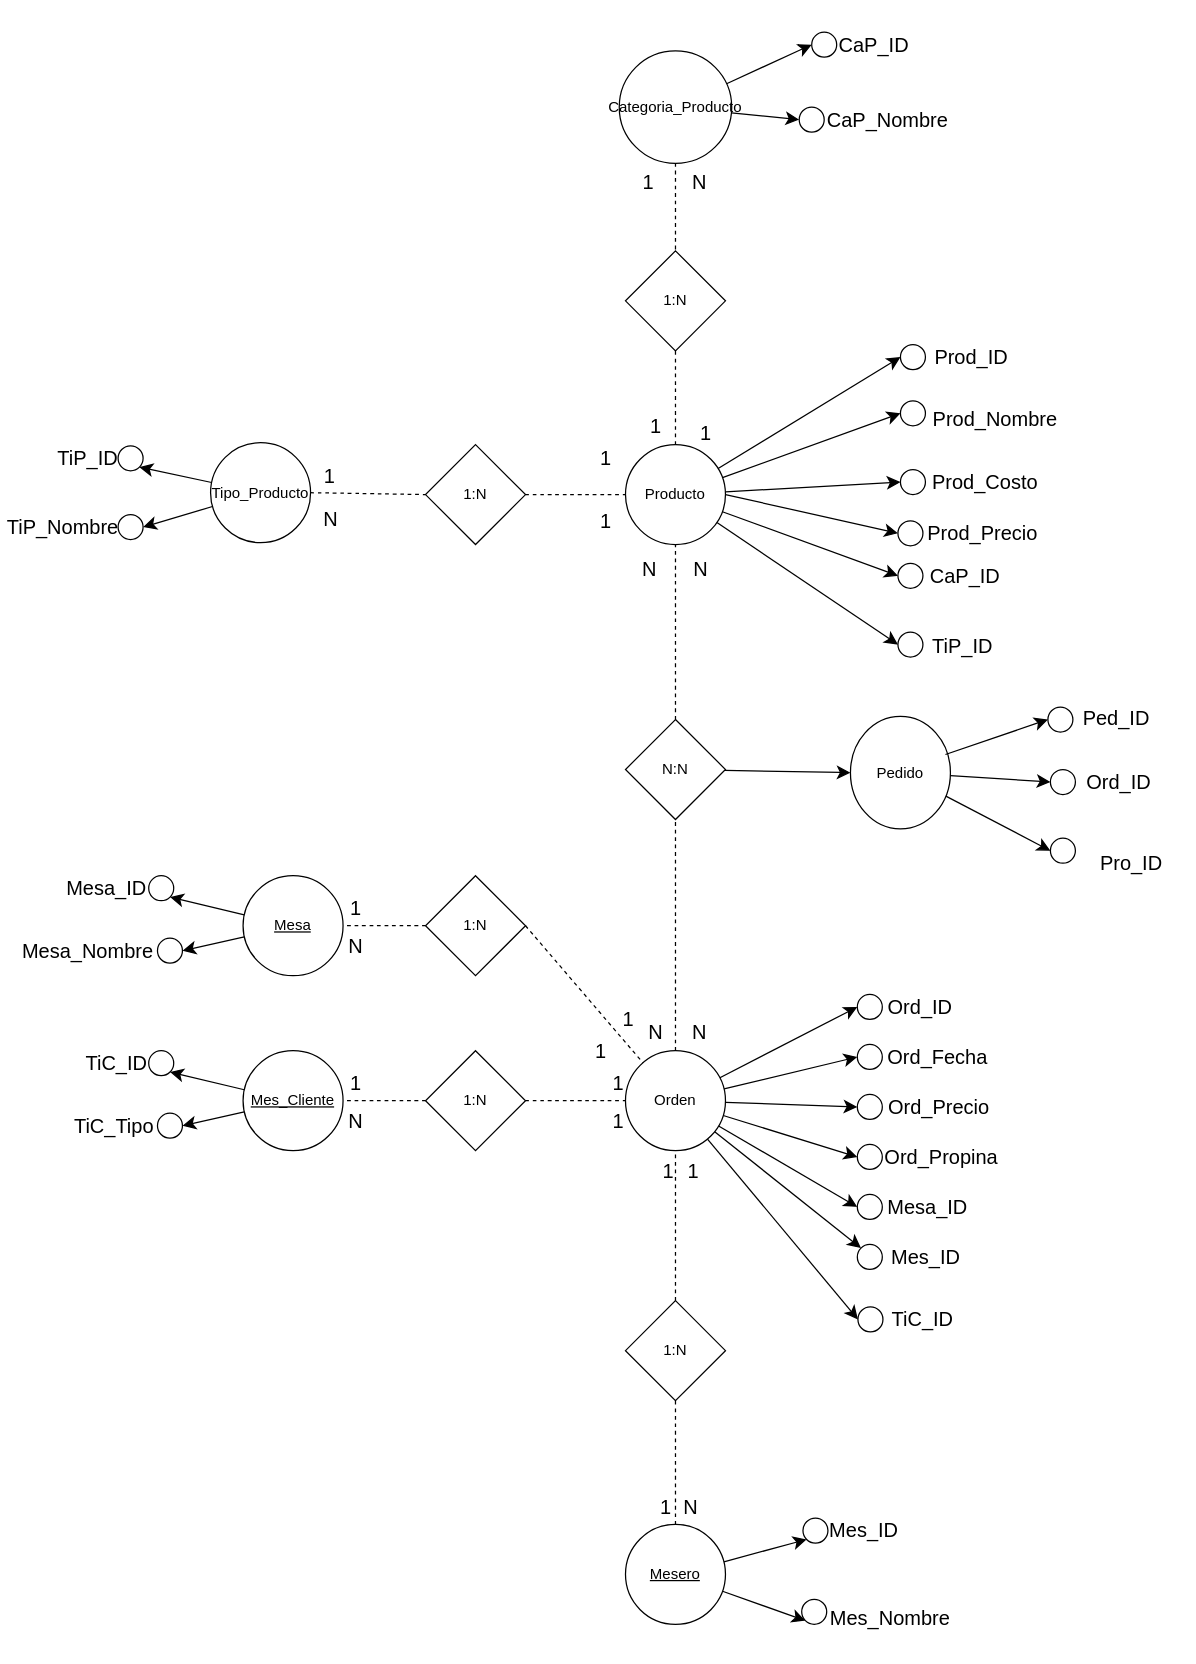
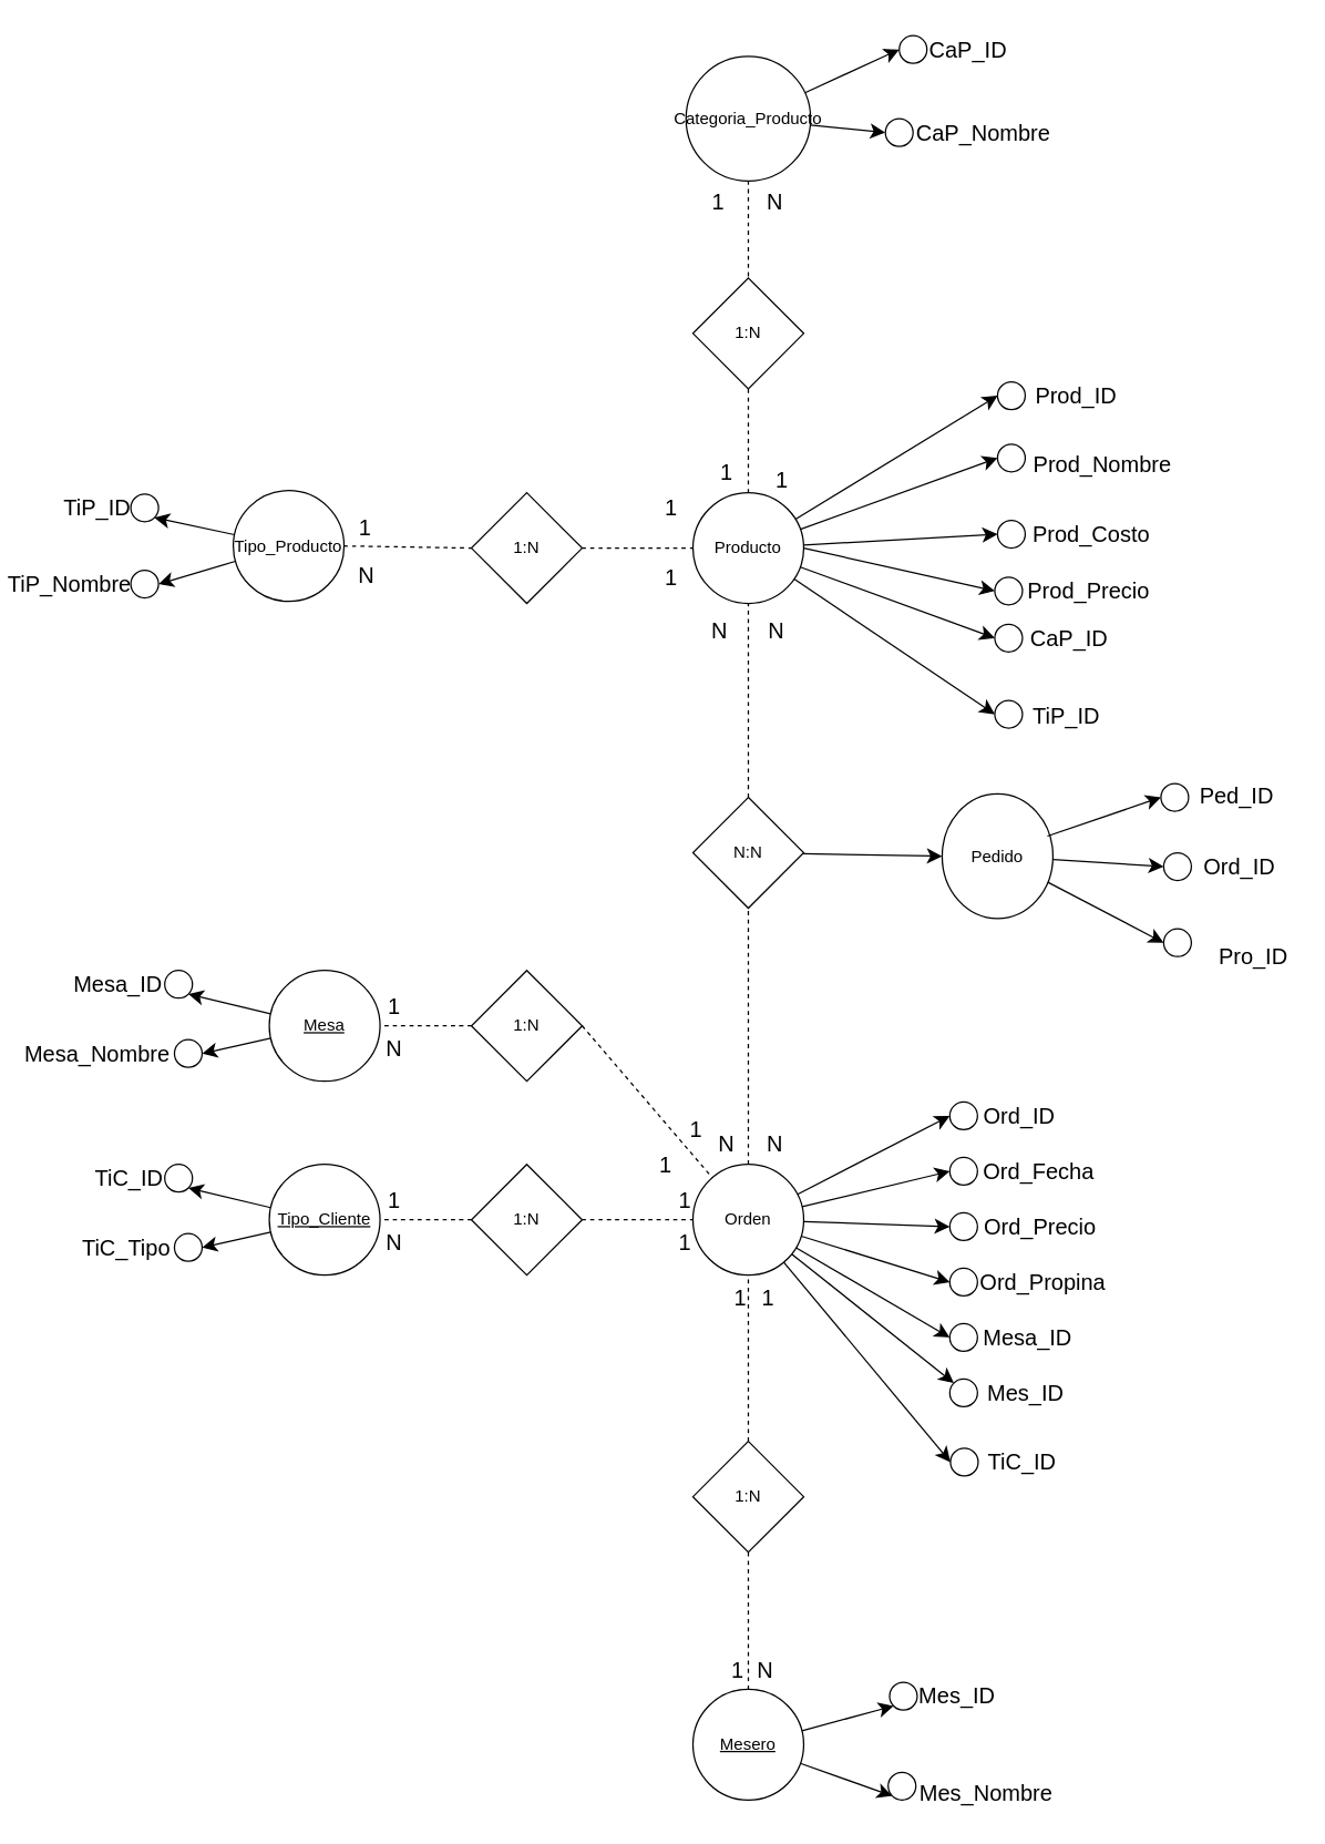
- <mxCell id="15" value="Mes_Cliente" style="ellipse;whiteSpace=wrap;html=1;align=center;fontStyle=4;" parent="1" vertex="1"><mxGeometry x="194" y="840" width="80" height="80" as="geometry" /></mxCell>
+ <mxCell id="15" value="Tipo_Cliente" style="ellipse;whiteSpace=wrap;html=1;align=center;fontStyle=4;" parent="1" vertex="1"><mxGeometry x="194" y="840" width="80" height="80" as="geometry" /></mxCell>
